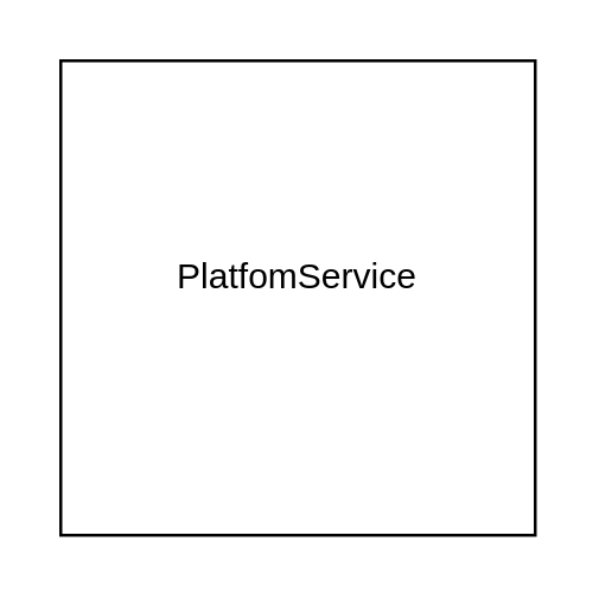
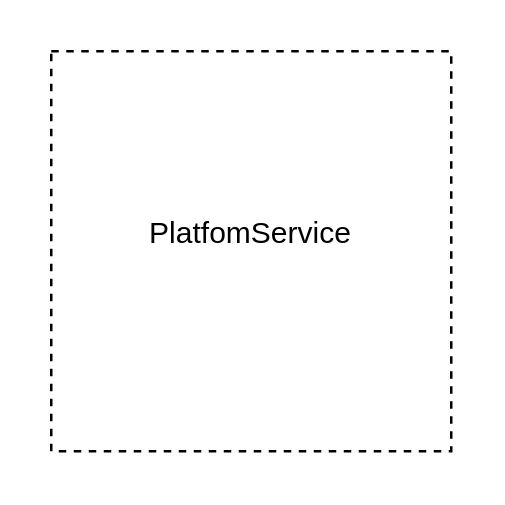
- <mxCell id="2" value="&lt;div&gt;PlatfomService&lt;/div&gt;&lt;div&gt;&lt;br&gt;&lt;/div&gt;" style="whiteSpace=wrap;html=1;aspect=fixed;" vertex="1" parent="1"><mxGeometry x="20" y="20" width="160" height="160" as="geometry" /></mxCell>
+ <mxCell id="2" value="&lt;div&gt;PlatfomService&lt;/div&gt;&lt;div&gt;&lt;br&gt;&lt;/div&gt;" style="whiteSpace=wrap;html=1;aspect=fixed;dashed=1;" vertex="1" parent="1"><mxGeometry x="20" y="20" width="160" height="160" as="geometry" /></mxCell>
